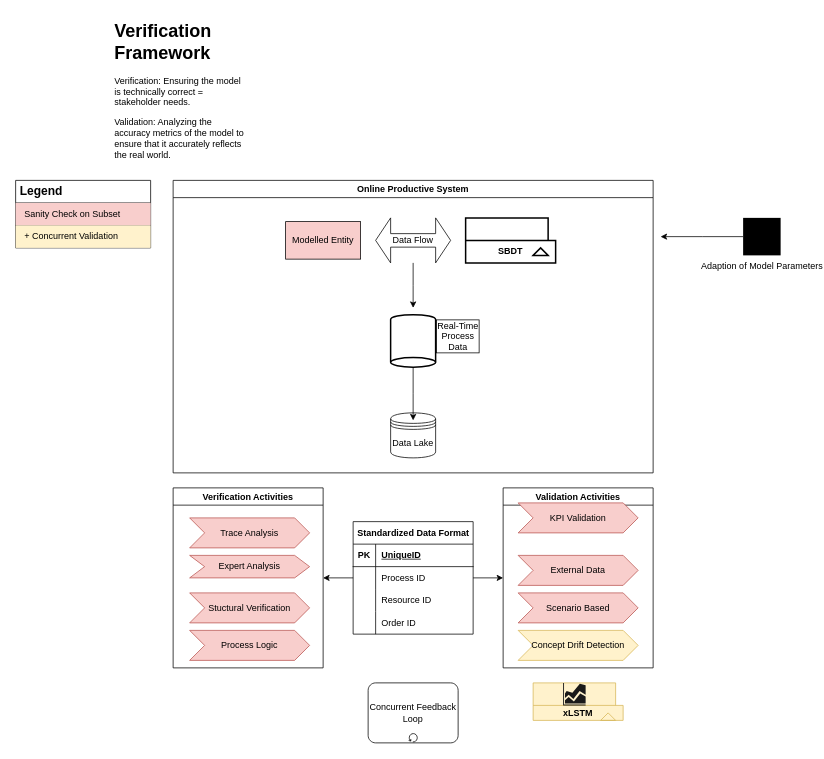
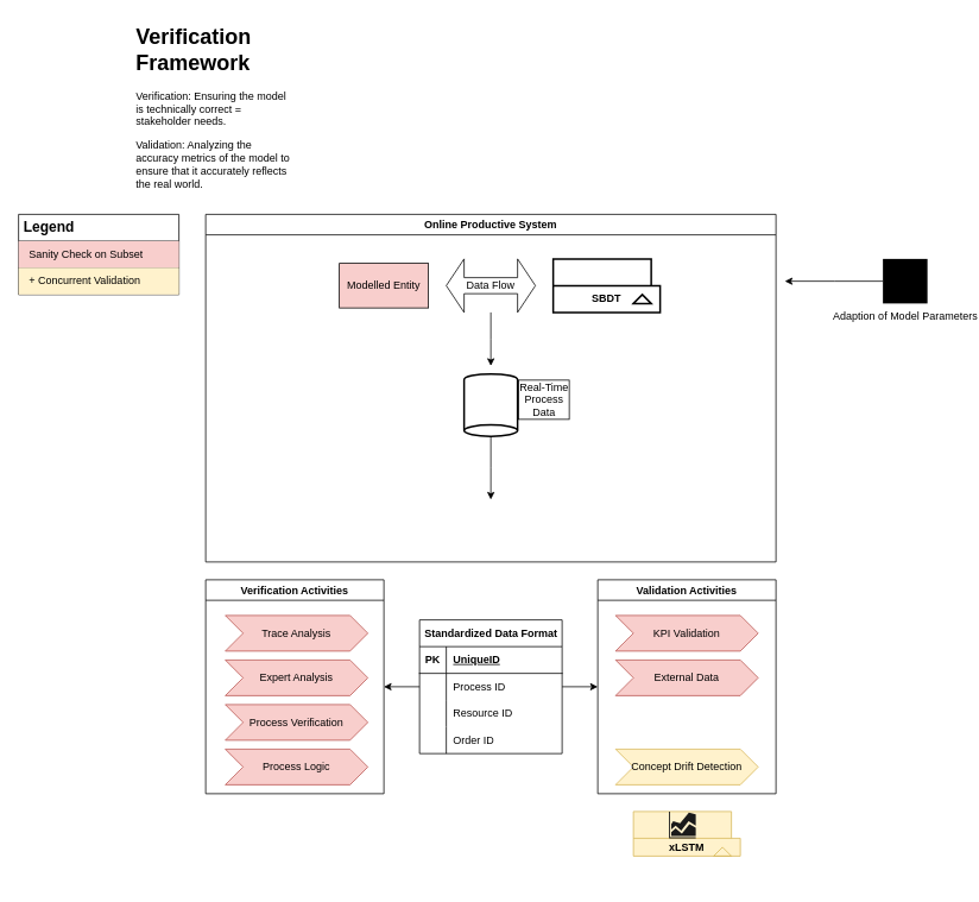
- <mxCell id="6" value="Data Lake" style="shape=datastore;whiteSpace=wrap;html=1;" parent="5" vertex="1"><mxGeometry x="290" y="310" width="60" height="60" as="geometry" /></mxCell>
- <mxCell id="32" value="KPI Validation" style="shape=step;perimeter=stepPerimeter;whiteSpace=wrap;html=1;fixedSize=1;fillColor=#f8cecc;strokeColor=#b85450;" parent="31" vertex="1"><mxGeometry x="20" y="20" width="160" height="40" as="geometry" /></mxCell>
+ <mxCell id="32" value="KPI Validation" style="shape=step;perimeter=stepPerimeter;whiteSpace=wrap;html=1;fixedSize=1;fillColor=#f8cecc;strokeColor=#b85450;" parent="31" vertex="1"><mxGeometry x="20" y="40" width="160" height="40" as="geometry" /></mxCell>
- <mxCell id="28" value="Expert Analysis" style="shape=step;perimeter=stepPerimeter;whiteSpace=wrap;html=1;fixedSize=1;fillColor=#f8cecc;strokeColor=#b85450;" parent="26" vertex="1"><mxGeometry x="22" y="90" width="160" height="30" as="geometry" /></mxCell>
+ <mxCell id="28" value="Expert Analysis" style="shape=step;perimeter=stepPerimeter;whiteSpace=wrap;html=1;fixedSize=1;fillColor=#f8cecc;strokeColor=#b85450;" parent="26" vertex="1"><mxGeometry x="22" y="90" width="160" height="40" as="geometry" /></mxCell>
- <mxCell id="29" value="Stuctural Verification" style="shape=step;perimeter=stepPerimeter;whiteSpace=wrap;html=1;fixedSize=1;fillColor=#f8cecc;strokeColor=#b85450;" parent="26" vertex="1"><mxGeometry x="22" y="140" width="160" height="40" as="geometry" /></mxCell>
+ <mxCell id="29" value="Process Verification" style="shape=step;perimeter=stepPerimeter;whiteSpace=wrap;html=1;fixedSize=1;fillColor=#f8cecc;strokeColor=#b85450;" parent="26" vertex="1"><mxGeometry x="22" y="140" width="160" height="40" as="geometry" /></mxCell>
- <mxCell id="34" value="Scenario Based" style="shape=step;perimeter=stepPerimeter;whiteSpace=wrap;html=1;fixedSize=1;fillColor=#f8cecc;strokeColor=#b85450;" parent="31" vertex="1"><mxGeometry x="20" y="140" width="160" height="40" as="geometry" /></mxCell>
- <mxCell id="43" value="Concurrent Feedback Loop" style="points=[[0.25,0,0],[0.5,0,0],[0.75,0,0],[1,0.25,0],[1,0.5,0],[1,0.75,0],[0.75,1,0],[0.5,1,0],[0.25,1,0],[0,0.75,0],[0,0.5,0],[0,0.25,0]];shape=mxgraph.bpmn.task;whiteSpace=wrap;rectStyle=rounded;size=10;html=1;container=1;expand=0;collapsible=0;taskMarker=abstract;isLoopStandard=1;" vertex="1" parent="1"><mxGeometry x="490" y="910" width="120" height="80" as="geometry" /></mxCell>
